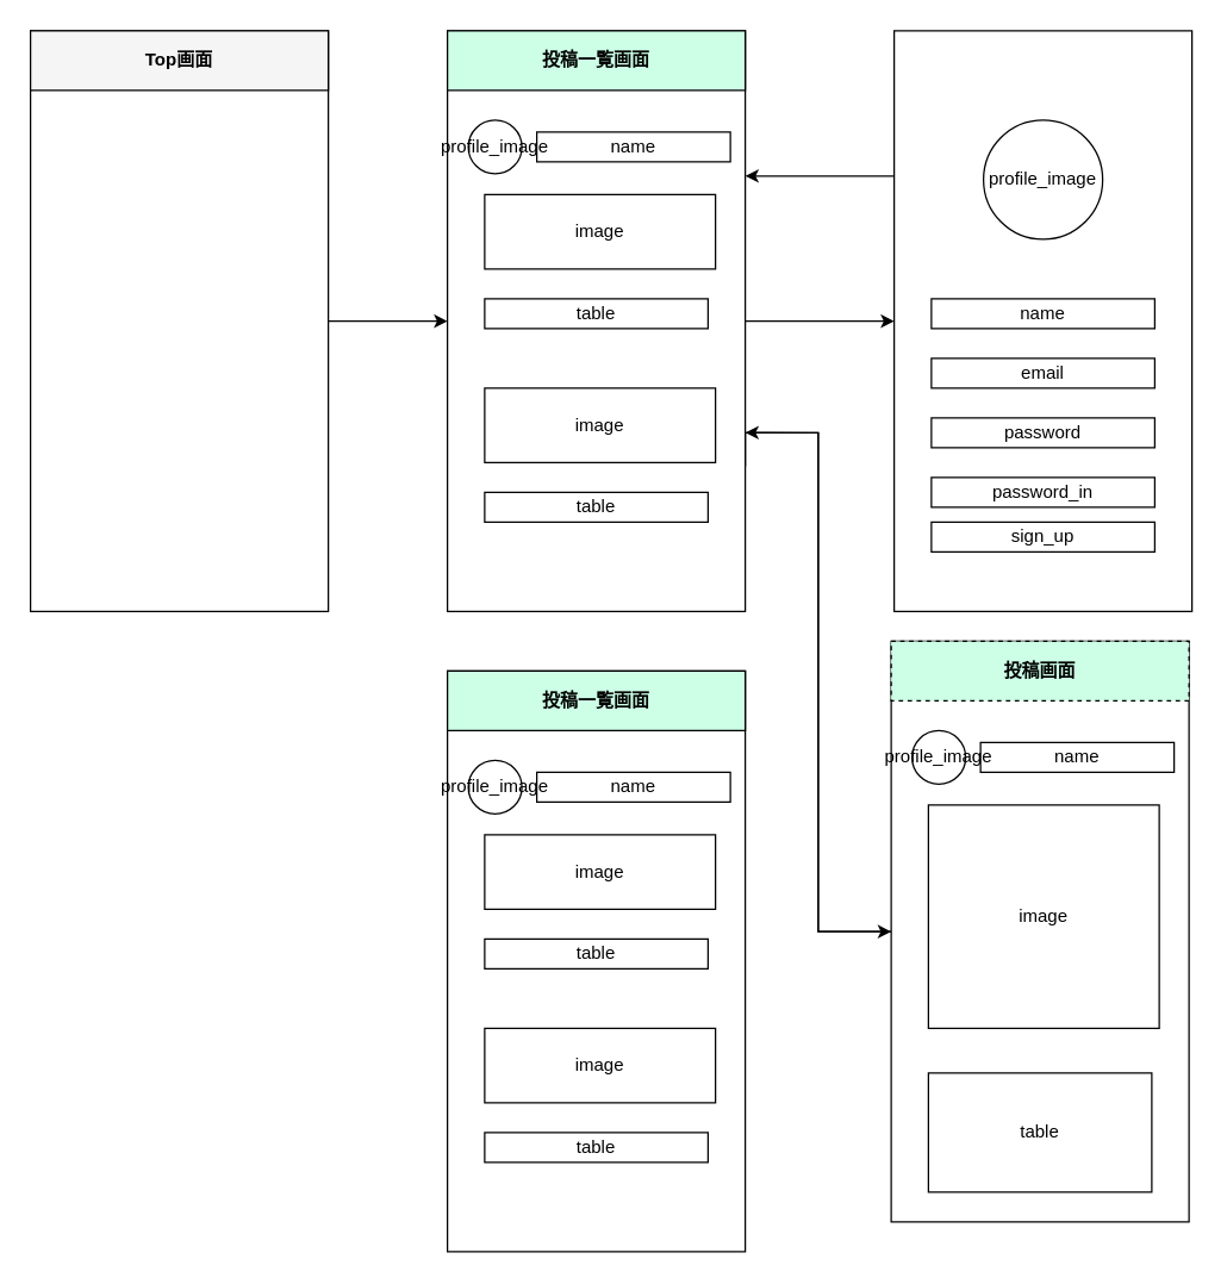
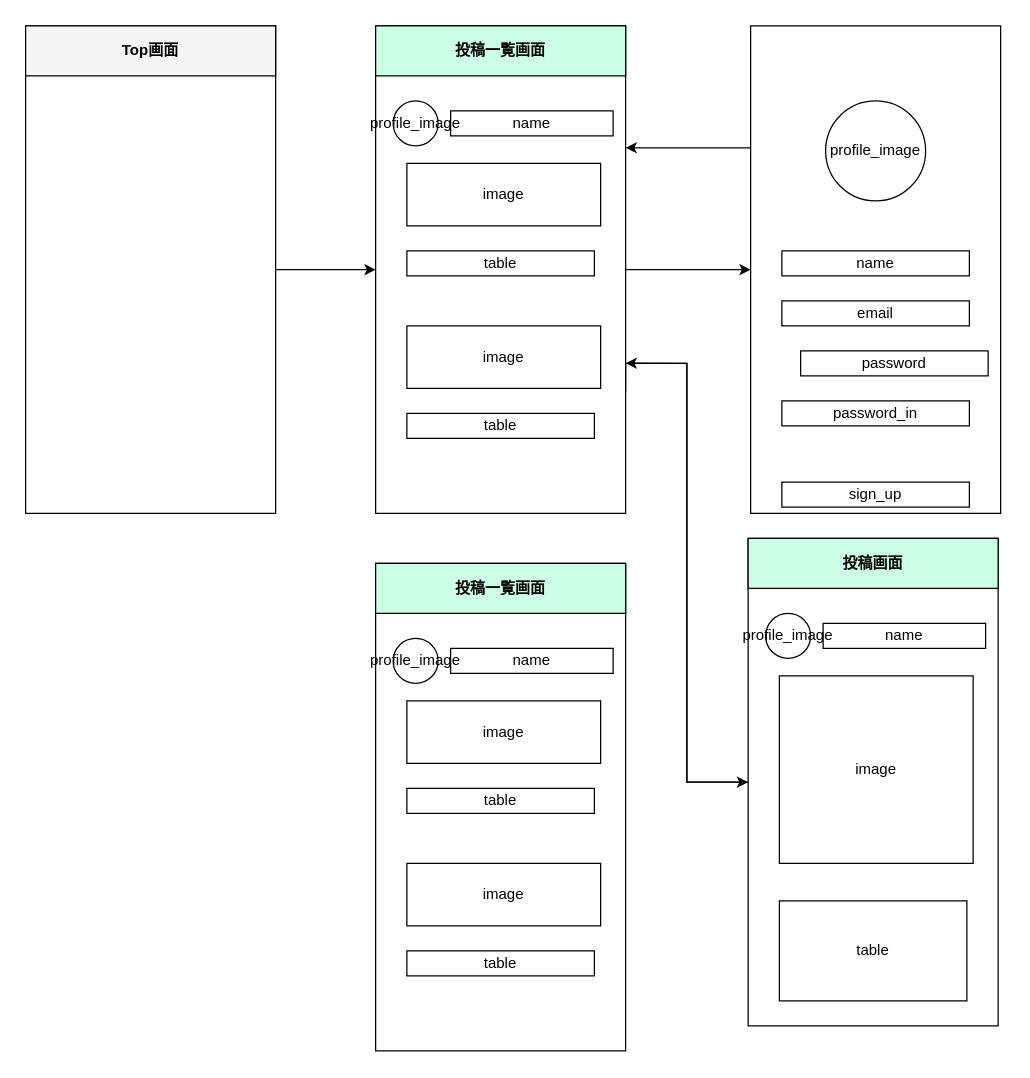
- <mxCell id="8" value="password" style="text;html=1;fillColor=none;align=center;verticalAlign=middle;whiteSpace=wrap;rounded=0;strokeColor=#000000;allowArrows=1;" parent="3" vertex="1"><mxGeometry x="25" y="260" width="150" height="20" as="geometry" /></mxCell>
+ <mxCell id="8" value="password" style="text;html=1;fillColor=none;align=center;verticalAlign=middle;whiteSpace=wrap;rounded=0;strokeColor=#000000;allowArrows=1;" parent="3" vertex="1"><mxGeometry x="40" y="260" width="150" height="20" as="geometry" /></mxCell>
- <mxCell id="10" value="sign_up" style="text;html=1;fillColor=none;align=center;verticalAlign=middle;whiteSpace=wrap;rounded=0;strokeColor=#000000;allowArrows=1;" parent="3" vertex="1"><mxGeometry x="25" y="330" width="150" height="20" as="geometry" /></mxCell>
+ <mxCell id="10" value="sign_up" style="text;html=1;fillColor=none;align=center;verticalAlign=middle;whiteSpace=wrap;rounded=0;strokeColor=#000000;allowArrows=1;" parent="3" vertex="1"><mxGeometry x="25" y="365" width="150" height="20" as="geometry" /></mxCell>
- <mxCell id="26" value="&lt;b&gt;投稿画面&lt;/b&gt;" style="rounded=0;whiteSpace=wrap;html=1;labelBackgroundColor=none;fillColor=#CCFFE6;dashed=1;" parent="20" vertex="1"><mxGeometry width="200" height="40" as="geometry" /></mxCell>
+ <mxCell id="26" value="&lt;b&gt;投稿画面&lt;/b&gt;" style="rounded=0;whiteSpace=wrap;html=1;labelBackgroundColor=none;fillColor=#CCFFE6;" parent="20" vertex="1"><mxGeometry width="200" height="40" as="geometry" /></mxCell>
